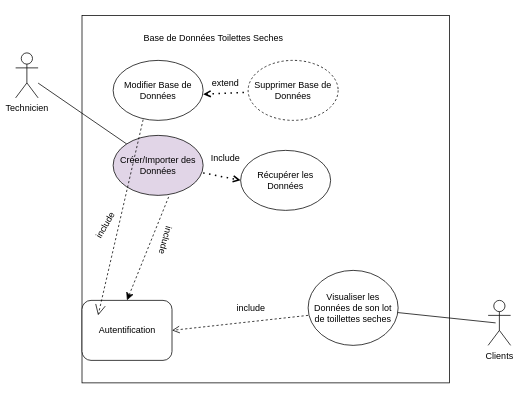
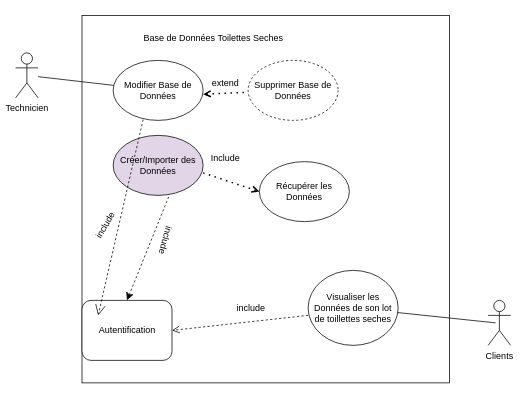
+ <mxCell id="9" value="" style="endArrow=none;html=1;" parent="1" source="6" target="2" edge="1"><mxGeometry width="50" height="50" relative="1" as="geometry"><mxPoint x="500" y="380" as="sourcePoint" /><mxPoint x="550" y="330" as="targetPoint" /></mxGeometry></mxCell>
- <mxCell id="8" value="" style="endArrow=none;html=1;" parent="1" source="7" target="2" edge="1"><mxGeometry width="50" height="50" relative="1" as="geometry"><mxPoint x="500" y="380" as="sourcePoint" /><mxPoint x="550" y="330" as="targetPoint" /></mxGeometry></mxCell>
- <mxCell id="15" value="Récupérer les Données" style="ellipse;whiteSpace=wrap;html=1;" parent="1" vertex="1"><mxGeometry x="320" y="200" width="120" height="80" as="geometry" /></mxCell>
+ <mxCell id="15" value="Récupérer les Données" style="ellipse;whiteSpace=wrap;html=1;" parent="1" vertex="1"><mxGeometry x="345" y="215" width="120" height="80" as="geometry" /></mxCell>
